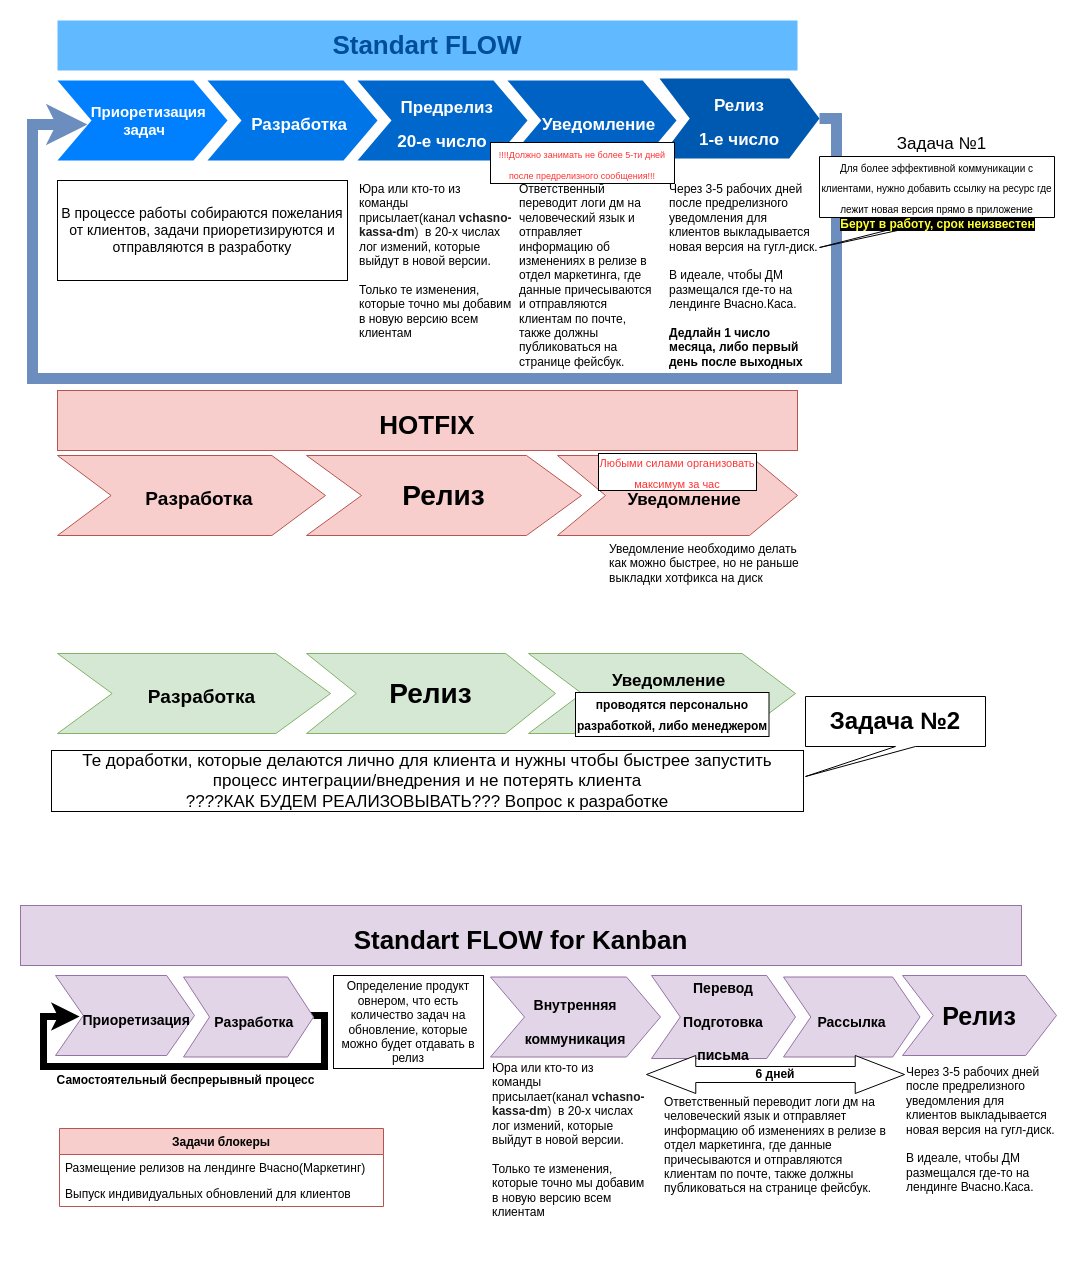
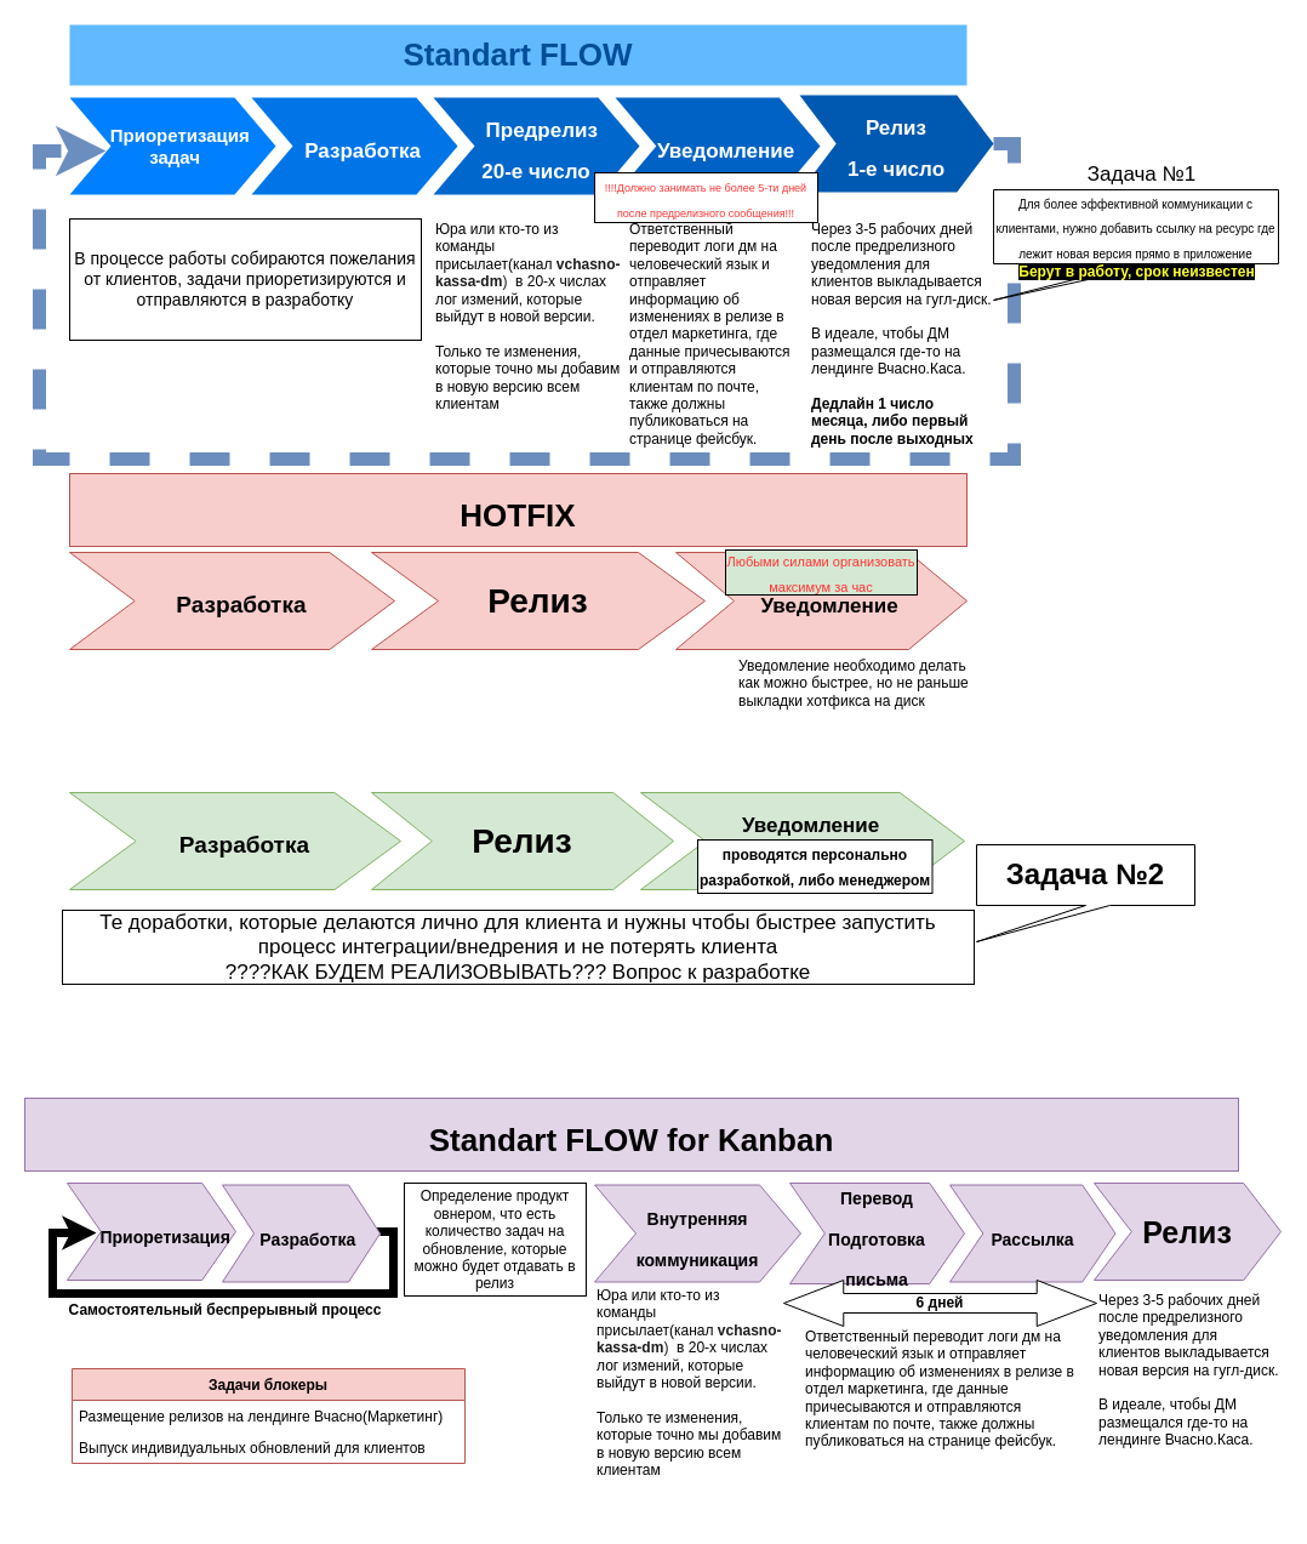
- <mxCell id="6" style="edgeStyle=orthogonalEdgeStyle;orthogonalLoop=1;jettySize=auto;html=1;fontSize=17;fontStyle=1;strokeWidth=11;fillColor=#dae8fc;strokeColor=#6c8ebf;rounded=0;exitX=1;exitY=0.5;exitDx=0;exitDy=0;entryX=0.176;entryY=0.55;entryDx=0;entryDy=0;entryPerimeter=0;" parent="1" source="7" target="2" edge="1"><mxGeometry relative="1" as="geometry"><mxPoint x="57" y="116" as="targetPoint" /><mxPoint x="838" y="193" as="sourcePoint" /><Array as="points"><mxPoint x="836" y="118" /><mxPoint x="836" y="378" /><mxPoint x="32" y="378" /><mxPoint x="32" y="124" /></Array></mxGeometry></mxCell>
+ <mxCell id="6" style="edgeStyle=orthogonalEdgeStyle;orthogonalLoop=1;jettySize=auto;html=1;fontSize=17;fontStyle=1;strokeWidth=11;fillColor=#dae8fc;strokeColor=#6c8ebf;rounded=0;exitX=1;exitY=0.5;exitDx=0;exitDy=0;entryX=0.176;entryY=0.55;entryDx=0;entryDy=0;entryPerimeter=0;dashed=1;" parent="1" source="7" target="2" edge="1"><mxGeometry relative="1" as="geometry"><mxPoint x="57" y="116" as="targetPoint" /><mxPoint x="838" y="193" as="sourcePoint" /><Array as="points"><mxPoint x="836" y="118" /><mxPoint x="836" y="378" /><mxPoint x="32" y="378" /><mxPoint x="32" y="124" /></Array></mxGeometry></mxCell>
- <mxCell id="23" value="&lt;font style=&quot;font-size: 11px&quot; color=&quot;#ff3333&quot;&gt;Любыми силами организовать максимум за час&lt;/font&gt;" style="whiteSpace=wrap;html=1;fontSize=17;" parent="1" vertex="1"><mxGeometry x="598" y="453" width="158" height="37" as="geometry" /></mxCell>
+ <mxCell id="23" value="&lt;font style=&quot;font-size: 11px&quot; color=&quot;#ff3333&quot;&gt;Любыми силами организовать максимум за час&lt;/font&gt;" style="whiteSpace=wrap;html=1;fontSize=17;fillColor=#d5e8d4;" parent="1" vertex="1"><mxGeometry x="598" y="453" width="158" height="37" as="geometry" /></mxCell>
